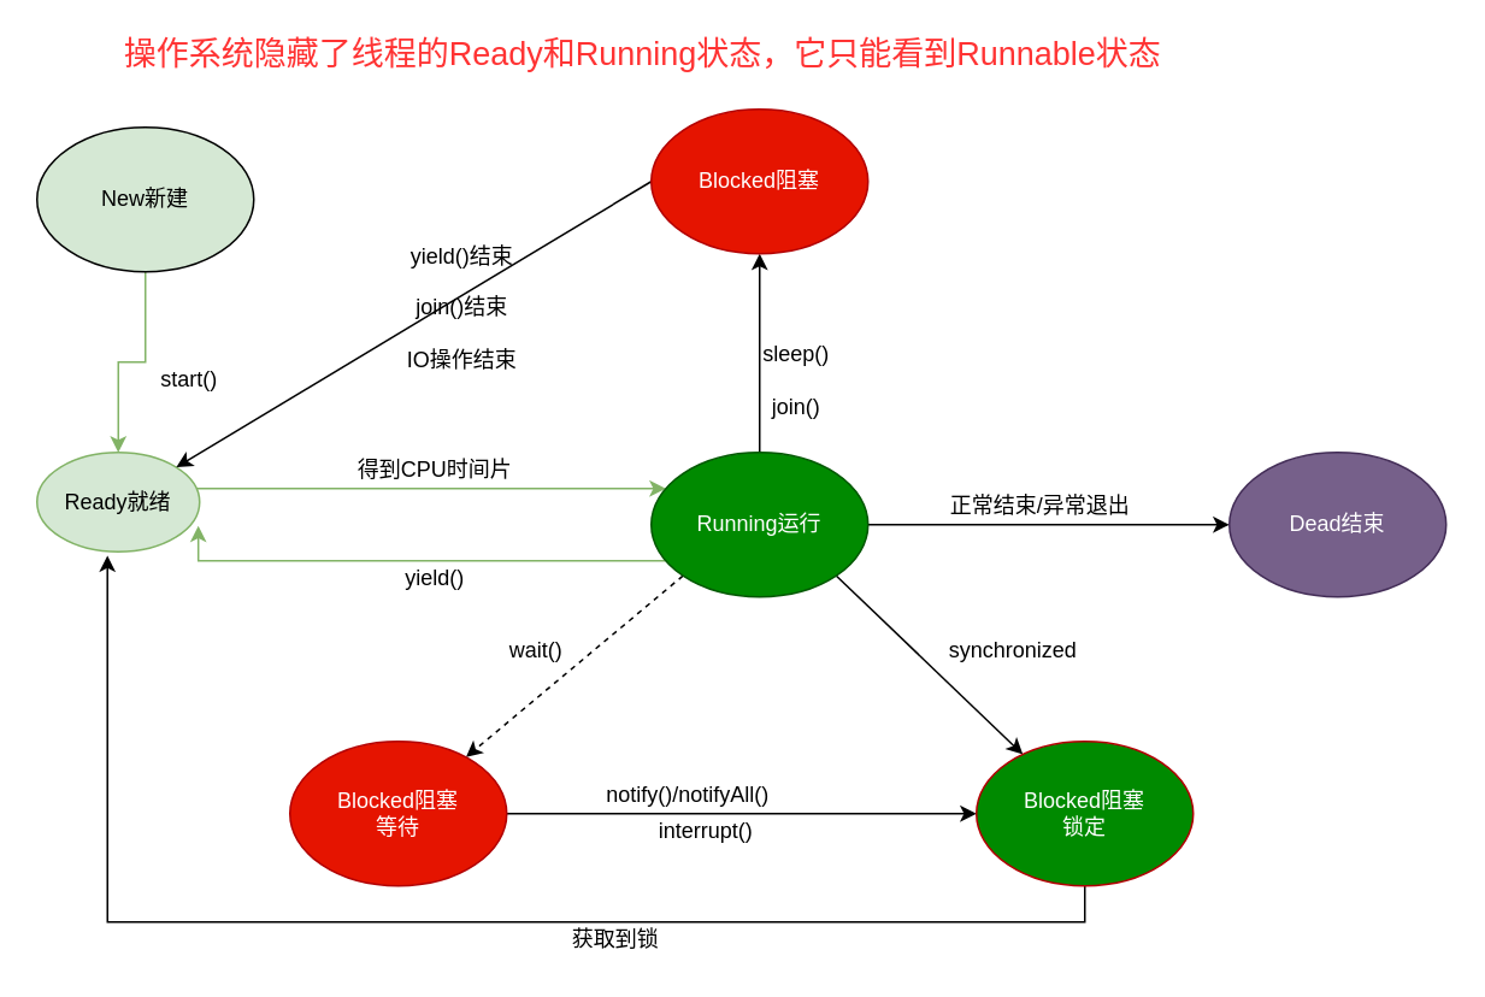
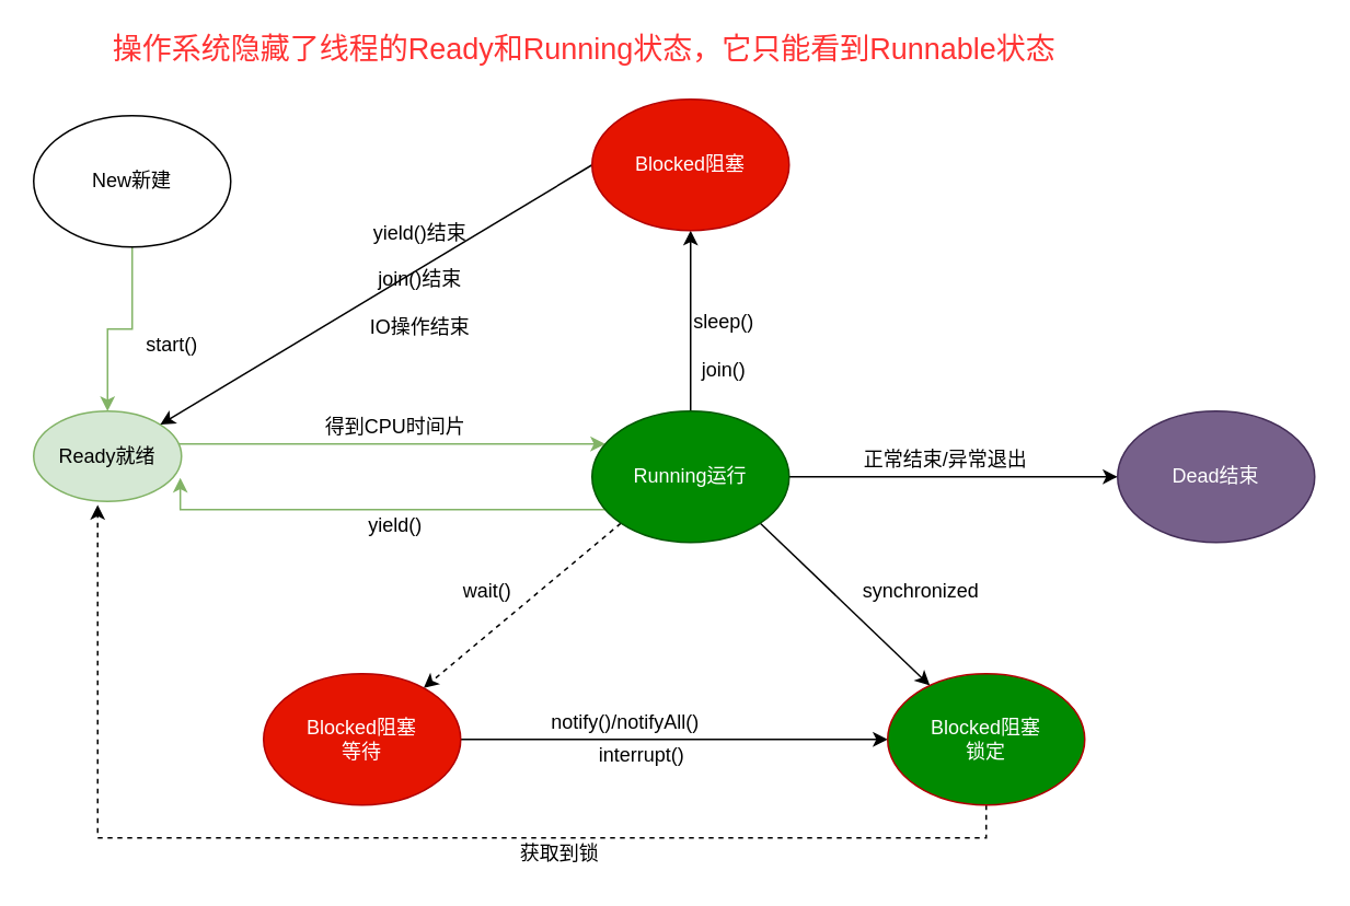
- <mxCell id="4" value="New新建" style="ellipse;whiteSpace=wrap;html=1;fillColor=#d5e8d4;" parent="1" vertex="1"><mxGeometry x="20" y="70" width="120" height="80" as="geometry" /></mxCell>
+ <mxCell id="4" value="New新建" style="ellipse;whiteSpace=wrap;html=1;" parent="1" vertex="1"><mxGeometry x="20" y="70" width="120" height="80" as="geometry" /></mxCell>
- <mxCell id="24" style="edgeStyle=orthogonalEdgeStyle;rounded=0;orthogonalLoop=1;jettySize=auto;html=1;exitX=0.5;exitY=1;exitDx=0;exitDy=0;entryX=0.433;entryY=1.038;entryDx=0;entryDy=0;entryPerimeter=0;" parent="1" source="25" target="5" edge="1"><mxGeometry relative="1" as="geometry" /></mxCell>
+ <mxCell id="24" style="edgeStyle=orthogonalEdgeStyle;rounded=0;orthogonalLoop=1;jettySize=auto;html=1;exitX=0.5;exitY=1;exitDx=0;exitDy=0;entryX=0.433;entryY=1.038;entryDx=0;entryDy=0;entryPerimeter=0;dashed=1;" parent="1" source="25" target="5" edge="1"><mxGeometry relative="1" as="geometry" /></mxCell>
